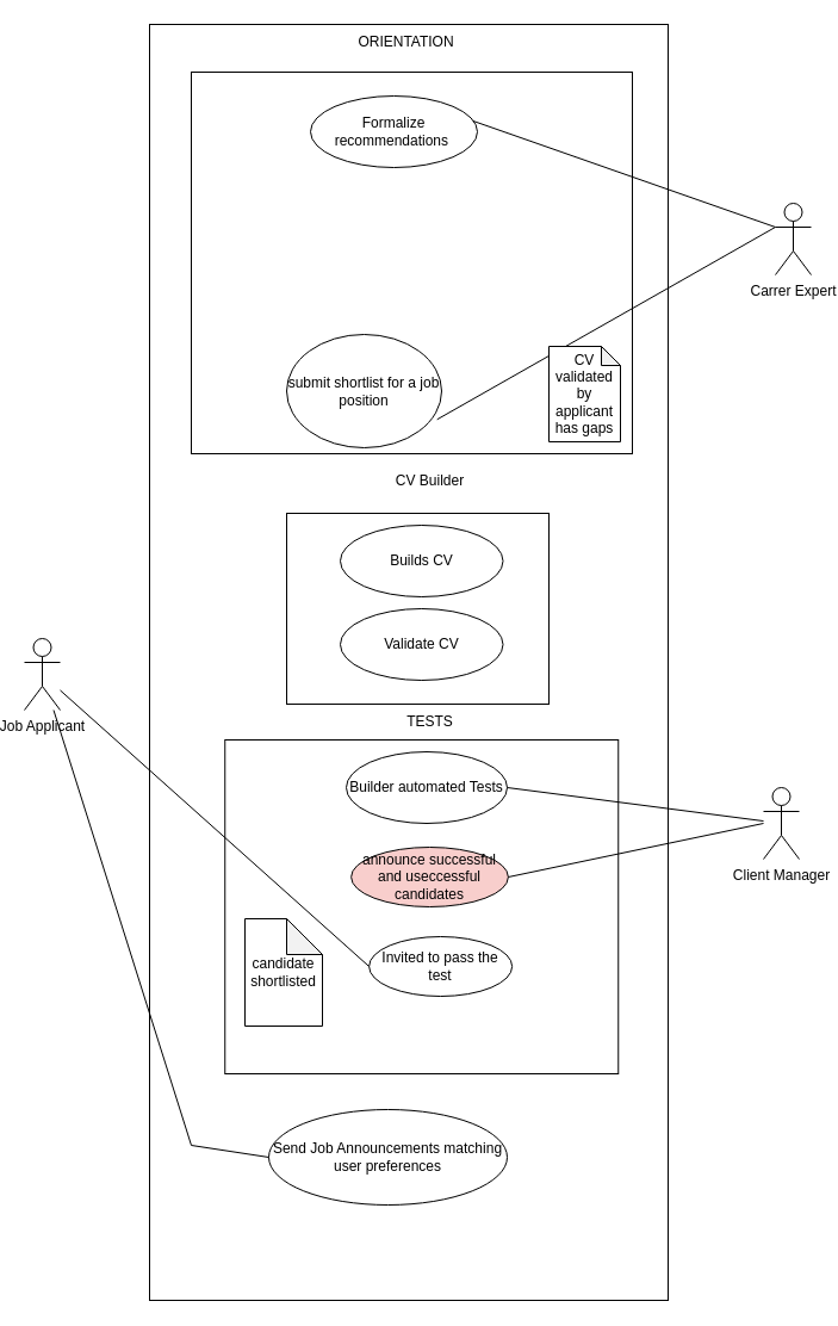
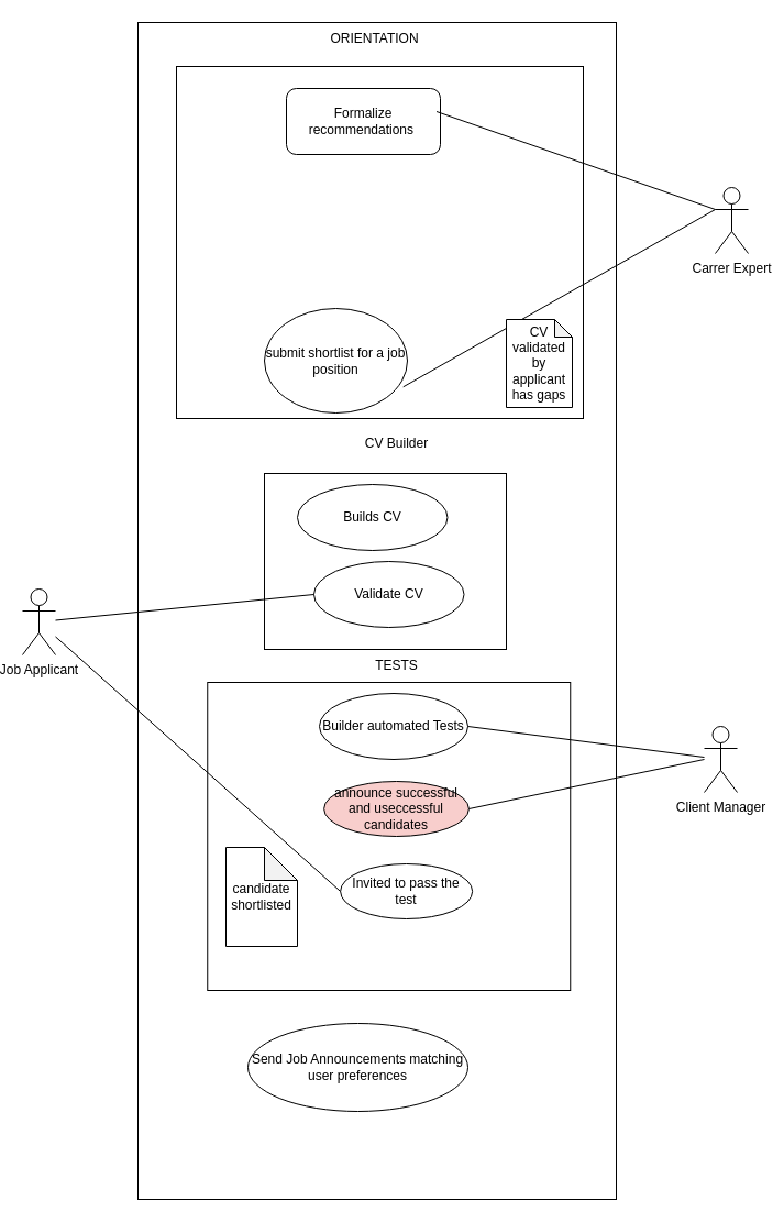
- <mxCell id="4" value="Formalize recommendations&amp;nbsp;" style="ellipse;whiteSpace=wrap;html=1;" vertex="1" parent="1"><mxGeometry x="260" y="80" width="140" height="60" as="geometry" /></mxCell>
+ <mxCell id="4" value="Formalize recommendations&amp;nbsp;" style="whiteSpace=wrap;html=1;rounded=1;" vertex="1" parent="1"><mxGeometry x="260" y="80" width="140" height="60" as="geometry" /></mxCell>
- <mxCell id="13" value="Builds CV" style="ellipse;whiteSpace=wrap;html=1;" vertex="1" parent="1"><mxGeometry x="285" y="440" width="136.5" height="60" as="geometry" /></mxCell>
+ <mxCell id="13" value="Builds CV" style="ellipse;whiteSpace=wrap;html=1;" vertex="1" parent="1"><mxGeometry x="270" y="440" width="136.5" height="60" as="geometry" /></mxCell>
+ <mxCell id="15" value="" style="endArrow=none;html=1;rounded=0;entryX=0;entryY=0.5;entryDx=0;entryDy=0;" edge="1" parent="1" source="5" target="14"><mxGeometry width="50" height="50" relative="1" as="geometry"><mxPoint x="180" y="770" as="sourcePoint" /><mxPoint x="230" y="720" as="targetPoint" /></mxGeometry></mxCell>
- <mxCell id="28" value="" style="endArrow=none;html=1;rounded=0;entryX=0;entryY=0.5;entryDx=0;entryDy=0;" edge="1" parent="1" source="5" target="27"><mxGeometry width="50" height="50" relative="1" as="geometry"><mxPoint x="350" y="660" as="sourcePoint" /><mxPoint x="400" y="610" as="targetPoint" /><Array as="points"><mxPoint x="160" y="960" /></Array></mxGeometry></mxCell>
